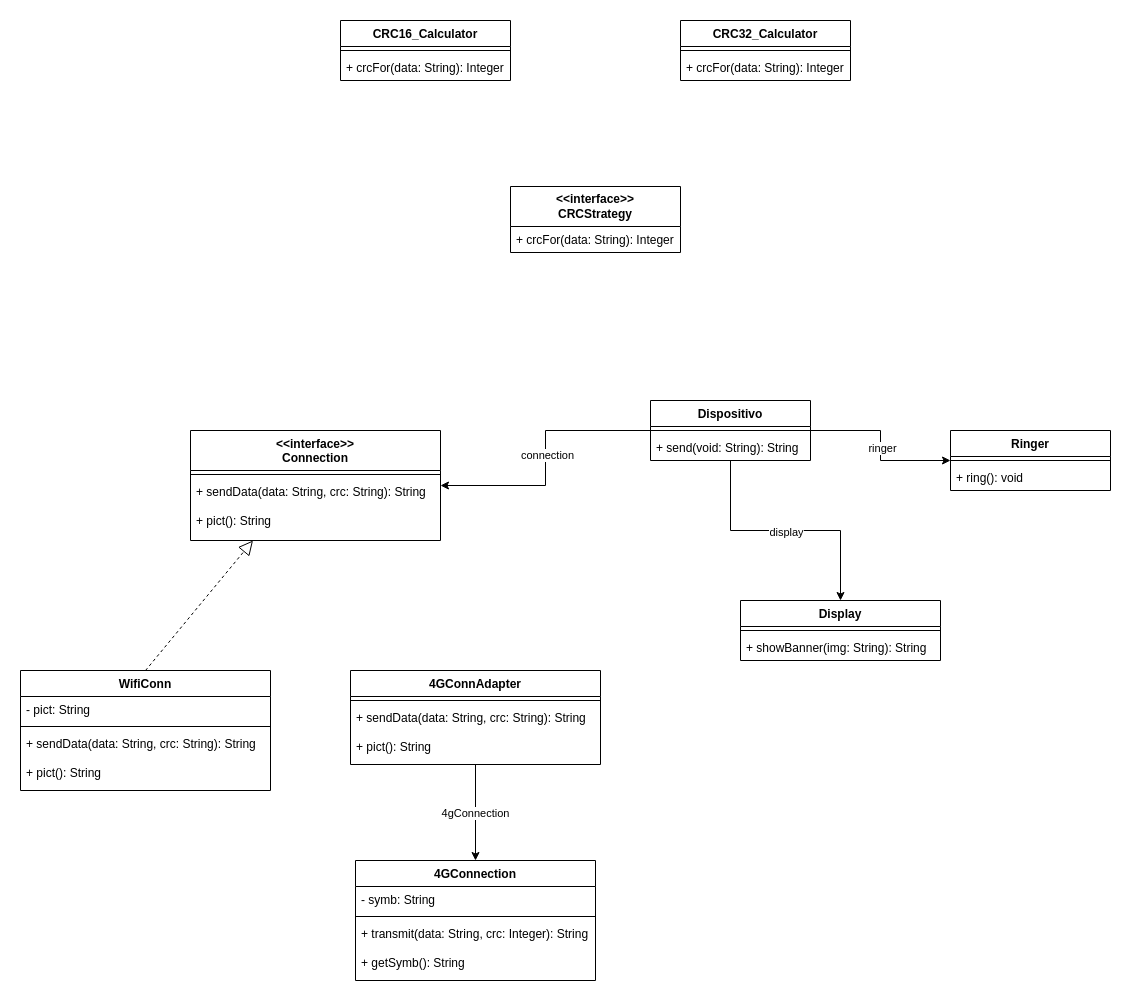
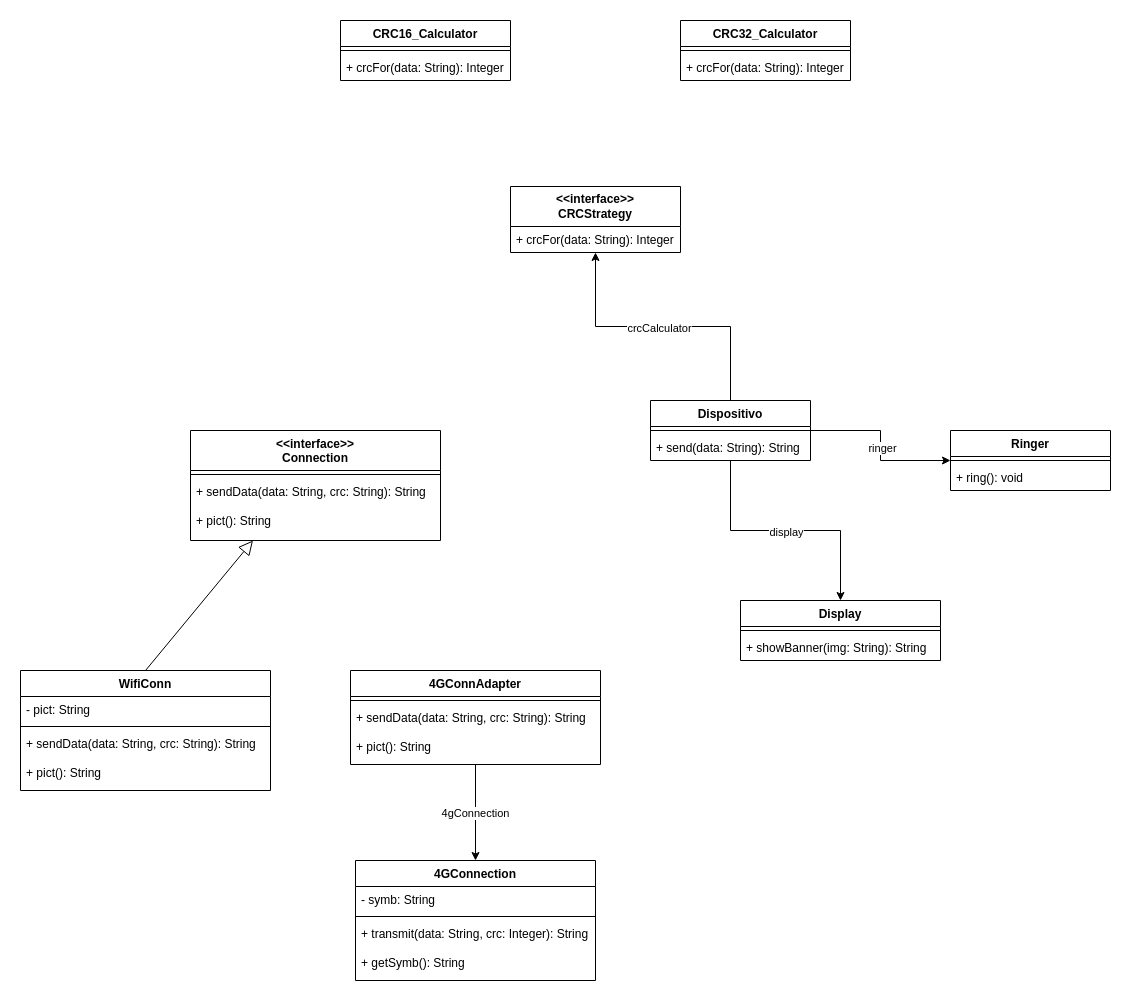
+ <mxCell id="6" style="edgeStyle=orthogonalEdgeStyle;rounded=0;orthogonalLoop=1;jettySize=auto;html=1;exitX=0.5;exitY=0;exitDx=0;exitDy=0;entryX=0.5;entryY=1;entryDx=0;entryDy=0;" edge="1" parent="1" source="10" target="39"><mxGeometry relative="1" as="geometry"><mxPoint x="840" y="320" as="targetPoint" /></mxGeometry></mxCell>
+ <mxCell id="7" value="&lt;div&gt;crcCalculator&lt;/div&gt;" style="edgeLabel;html=1;align=center;verticalAlign=middle;resizable=0;points=[];" vertex="1" connectable="0" parent="6"><mxGeometry x="0.033" y="1" relative="1" as="geometry"><mxPoint as="offset" /></mxGeometry></mxCell>
- <mxCell id="8" style="edgeStyle=orthogonalEdgeStyle;rounded=0;orthogonalLoop=1;jettySize=auto;html=1;exitX=0;exitY=0.5;exitDx=0;exitDy=0;entryX=1;entryY=0.5;entryDx=0;entryDy=0;" edge="1" parent="1" source="10" target="16"><mxGeometry relative="1" as="geometry" /></mxCell>
- <mxCell id="9" value="connection" style="edgeLabel;html=1;align=center;verticalAlign=middle;resizable=0;points=[];" vertex="1" connectable="0" parent="8"><mxGeometry x="-0.026" y="1" relative="1" as="geometry"><mxPoint as="offset" /></mxGeometry></mxCell>
- <mxCell id="12" value="+ send(void: String): String" style="text;strokeColor=none;fillColor=none;align=left;verticalAlign=top;spacingLeft=4;spacingRight=4;overflow=hidden;rotatable=0;points=[[0,0.5],[1,0.5]];portConstraint=eastwest;whiteSpace=wrap;html=1;" vertex="1" parent="10"><mxGeometry y="34" width="160" height="26" as="geometry" /></mxCell>
+ <mxCell id="12" value="+ send(data: String): String" style="text;strokeColor=none;fillColor=none;align=left;verticalAlign=top;spacingLeft=4;spacingRight=4;overflow=hidden;rotatable=0;points=[[0,0.5],[1,0.5]];portConstraint=eastwest;whiteSpace=wrap;html=1;" vertex="1" parent="10"><mxGeometry y="34" width="160" height="26" as="geometry" /></mxCell>
- <mxCell id="29" value="" style="endArrow=block;dashed=1;endFill=0;endSize=12;html=1;rounded=0;exitX=0.5;exitY=0;exitDx=0;exitDy=0;entryX=0.25;entryY=1;entryDx=0;entryDy=0;" edge="1" parent="1" source="25" target="16"><mxGeometry width="160" relative="1" as="geometry"><mxPoint x="450" y="619" as="sourcePoint" /><mxPoint x="280" y="640" as="targetPoint" /></mxGeometry></mxCell>
+ <mxCell id="29" value="" style="endArrow=block;dashed=0;endFill=0;endSize=12;html=1;rounded=0;exitX=0.5;exitY=0;exitDx=0;exitDy=0;entryX=0.25;entryY=1;entryDx=0;entryDy=0;" edge="1" parent="1" source="25" target="16"><mxGeometry width="160" relative="1" as="geometry"><mxPoint x="450" y="619" as="sourcePoint" /><mxPoint x="280" y="640" as="targetPoint" /></mxGeometry></mxCell>
